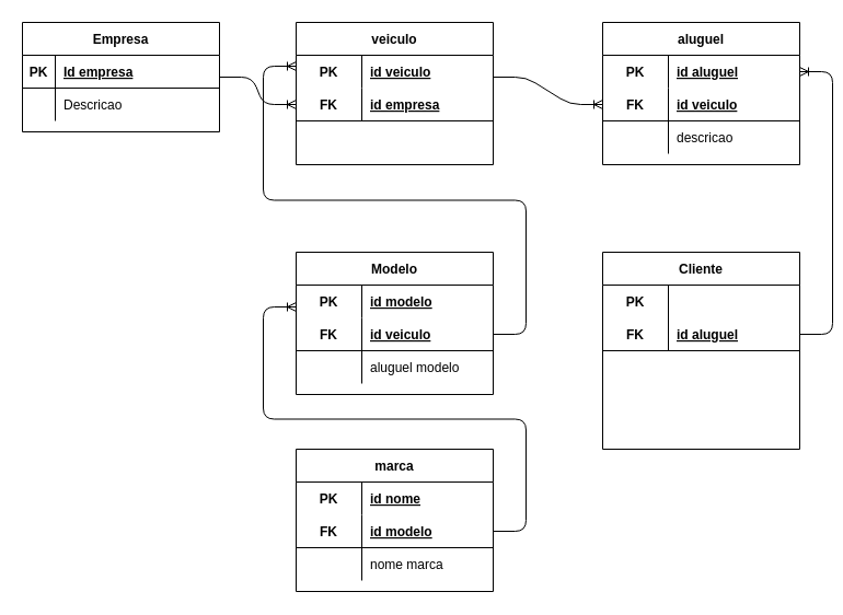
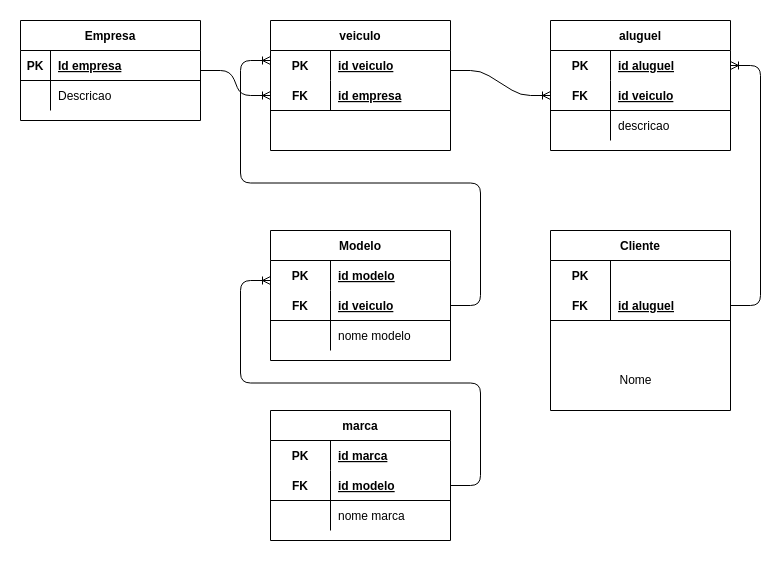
- <mxCell id="46" value="aluguel modelo" style="shape=partialRectangle;connectable=0;fillColor=none;top=0;left=0;bottom=0;right=0;align=left;spacingLeft=6;overflow=hidden;" vertex="1" parent="44"><mxGeometry x="60" width="120" height="30" as="geometry" /></mxCell>
+ <mxCell id="46" value="nome modelo" style="shape=partialRectangle;connectable=0;fillColor=none;top=0;left=0;bottom=0;right=0;align=left;spacingLeft=6;overflow=hidden;" vertex="1" parent="44"><mxGeometry x="60" width="120" height="30" as="geometry" /></mxCell>
+ <mxCell id="36" value="Nome" style="text;html=1;align=center;verticalAlign=middle;resizable=0;points=[];autosize=1;strokeColor=none;" vertex="1" parent="1"><mxGeometry x="610" y="370" width="50" height="20" as="geometry" /></mxCell>
- <mxCell id="50" value="id nome" style="shape=partialRectangle;connectable=0;fillColor=none;top=0;left=0;bottom=0;right=0;align=left;spacingLeft=6;fontStyle=5;overflow=hidden;" vertex="1" parent="48"><mxGeometry x="60" width="120" height="30" as="geometry" /></mxCell>
+ <mxCell id="50" value="id marca" style="shape=partialRectangle;connectable=0;fillColor=none;top=0;left=0;bottom=0;right=0;align=left;spacingLeft=6;fontStyle=5;overflow=hidden;" vertex="1" parent="48"><mxGeometry x="60" width="120" height="30" as="geometry" /></mxCell>
